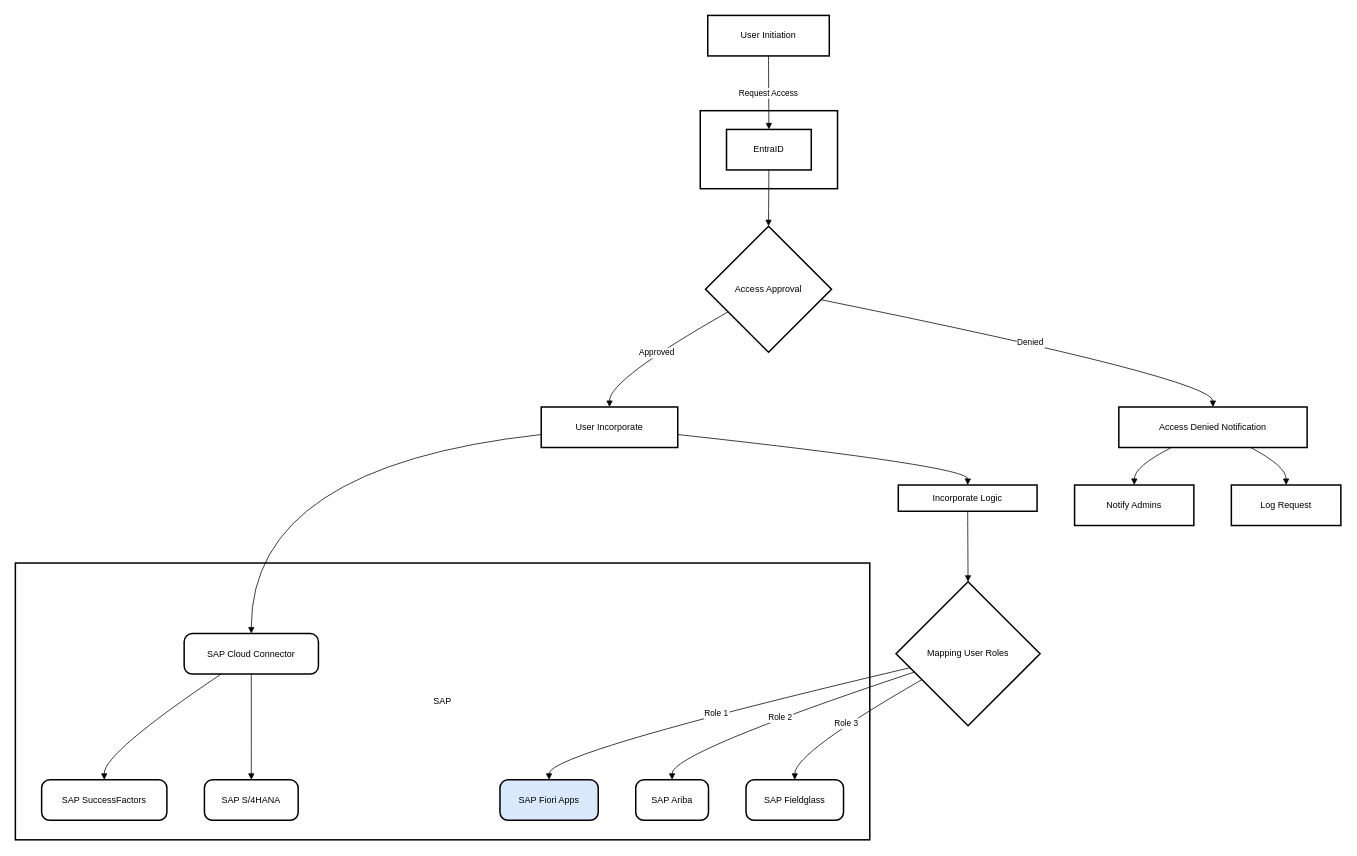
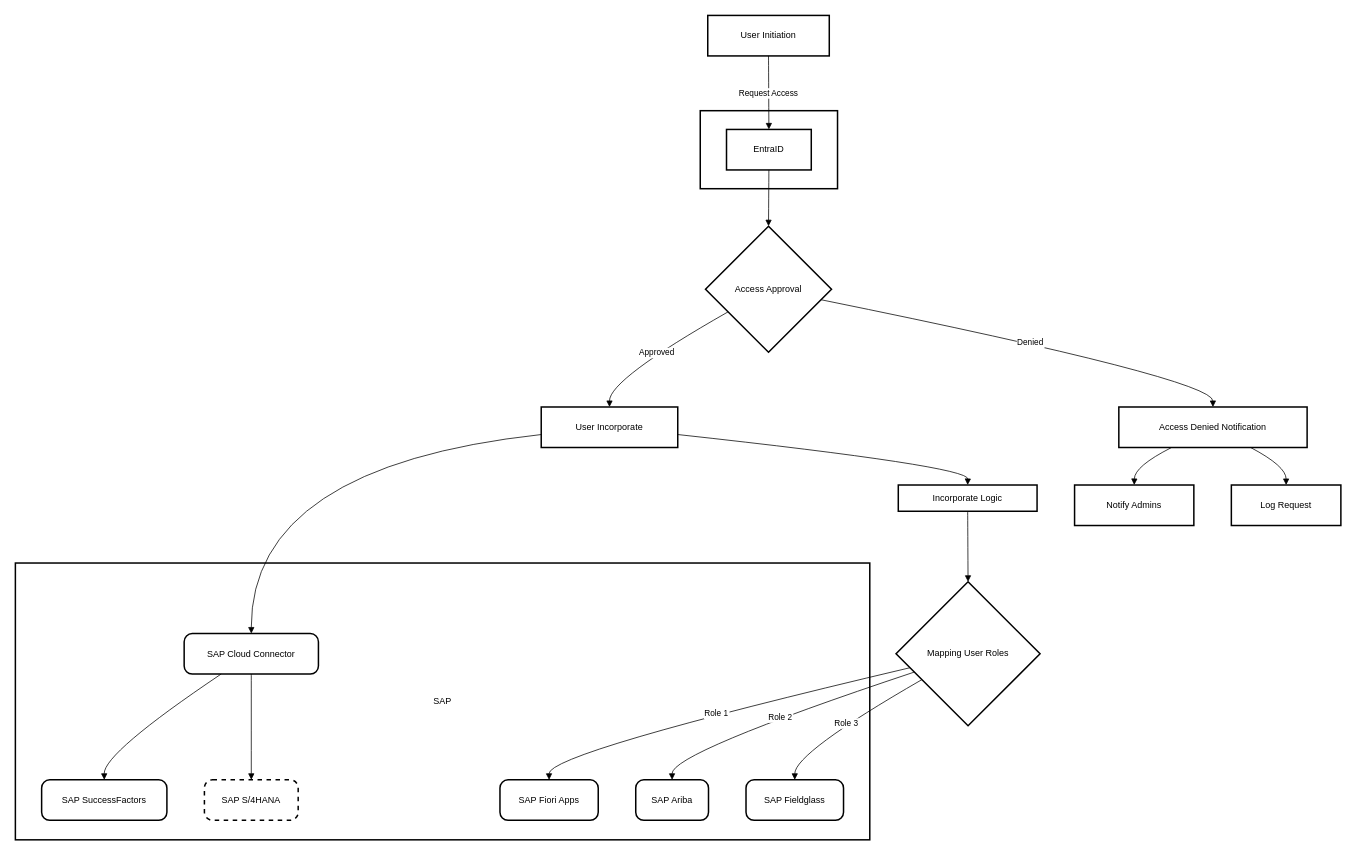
- <mxCell id="11" value="SAP S/4HANA" style="rounded=1;arcSize=20;strokeWidth=2" vertex="1" parent="1"><mxGeometry x="272" y="1039" width="125" height="54" as="geometry" /></mxCell>
+ <mxCell id="11" value="SAP S/4HANA" style="rounded=1;arcSize=20;strokeWidth=2;dashed=1;" vertex="1" parent="1"><mxGeometry x="272" y="1039" width="125" height="54" as="geometry" /></mxCell>
- <mxCell id="14" value="SAP Fiori Apps" style="rounded=1;arcSize=20;strokeWidth=2;fillColor=#dae8fc;" vertex="1" parent="1"><mxGeometry x="666" y="1039" width="131" height="54" as="geometry" /></mxCell>
+ <mxCell id="14" value="SAP Fiori Apps" style="rounded=1;arcSize=20;strokeWidth=2" vertex="1" parent="1"><mxGeometry x="666" y="1039" width="131" height="54" as="geometry" /></mxCell>
